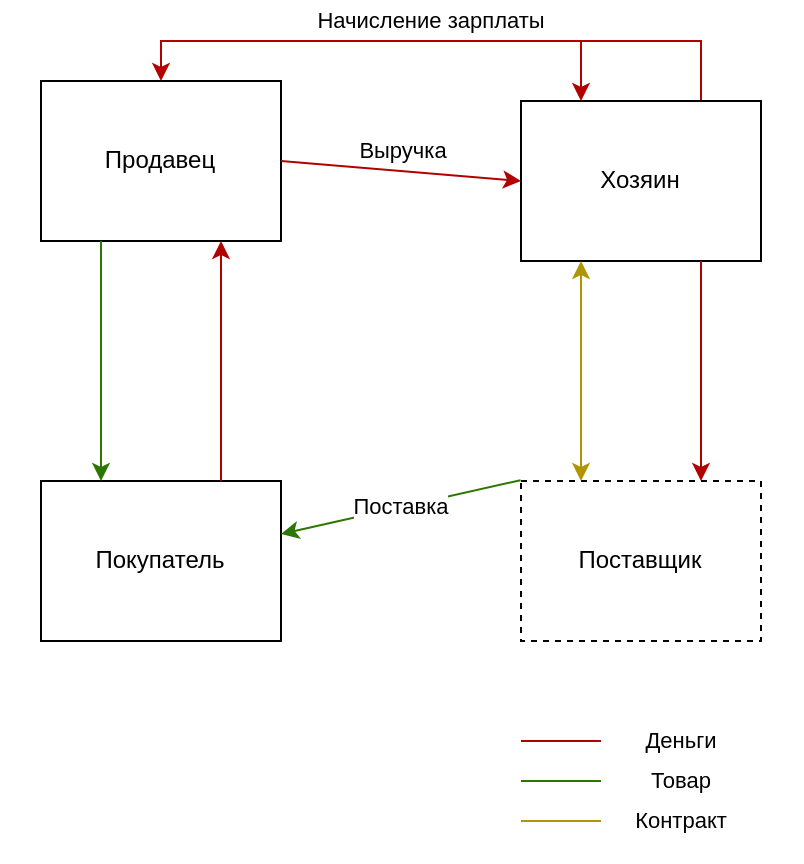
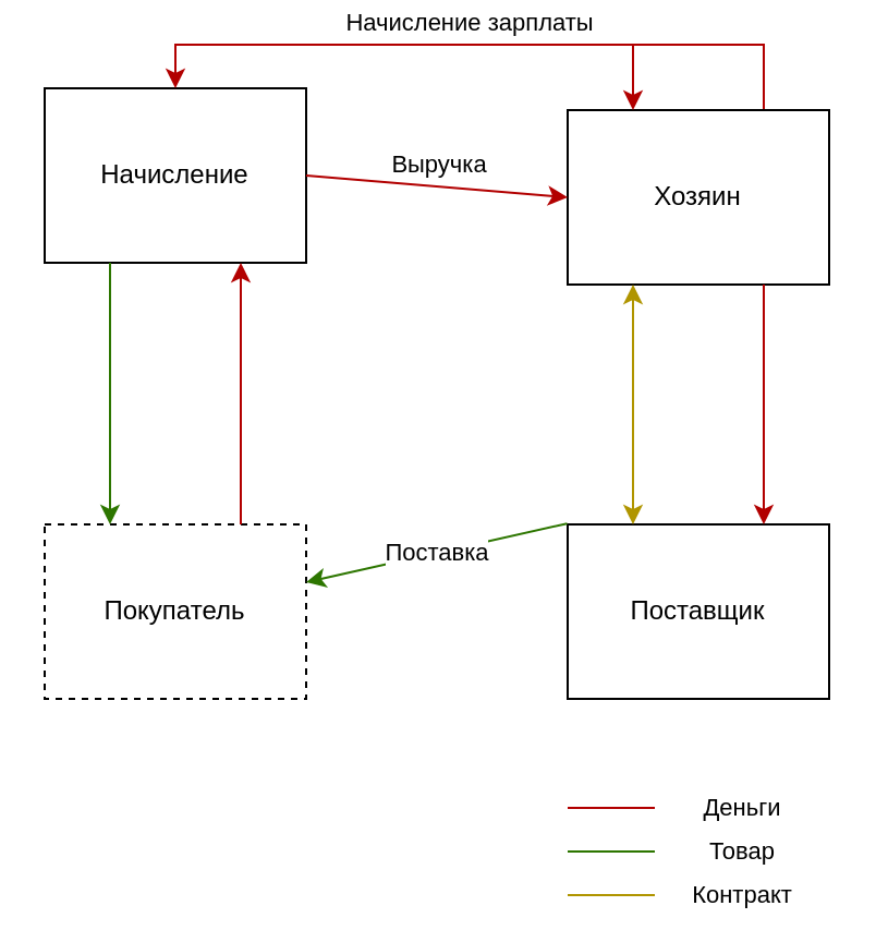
- <mxCell id="5" value="Продавец" style="rounded=0;whiteSpace=wrap;html=1;" vertex="1" parent="1"><mxGeometry x="20" y="40" width="120" height="80" as="geometry" /></mxCell>
+ <mxCell id="5" value="Начисление" style="rounded=0;whiteSpace=wrap;html=1;" vertex="1" parent="1"><mxGeometry x="20" y="40" width="120" height="80" as="geometry" /></mxCell>
- <mxCell id="6" value="Покупатель" style="rounded=0;whiteSpace=wrap;html=1;" vertex="1" parent="1"><mxGeometry x="20" y="240" width="120" height="80" as="geometry" /></mxCell>
+ <mxCell id="6" value="Покупатель" style="rounded=0;whiteSpace=wrap;html=1;dashed=1;" vertex="1" parent="1"><mxGeometry x="20" y="240" width="120" height="80" as="geometry" /></mxCell>
- <mxCell id="7" value="Поставщик" style="rounded=0;whiteSpace=wrap;html=1;dashed=1;" vertex="1" parent="1"><mxGeometry x="260" y="240" width="120" height="80" as="geometry" /></mxCell>
+ <mxCell id="7" value="Поставщик" style="rounded=0;whiteSpace=wrap;html=1;" vertex="1" parent="1"><mxGeometry x="260" y="240" width="120" height="80" as="geometry" /></mxCell>
